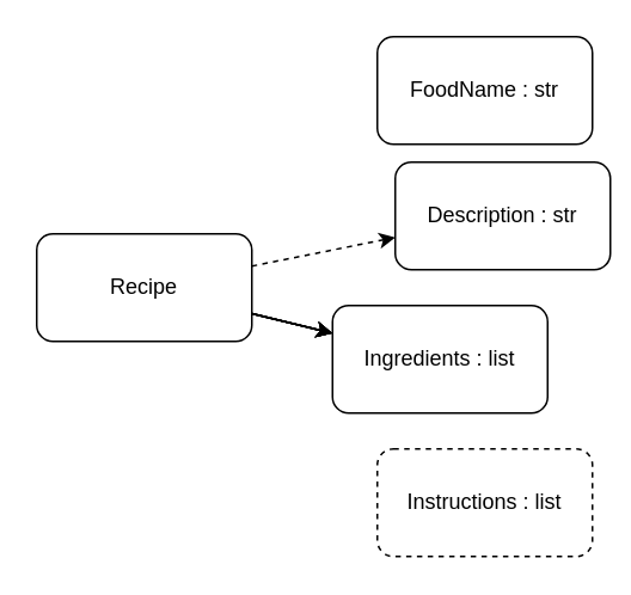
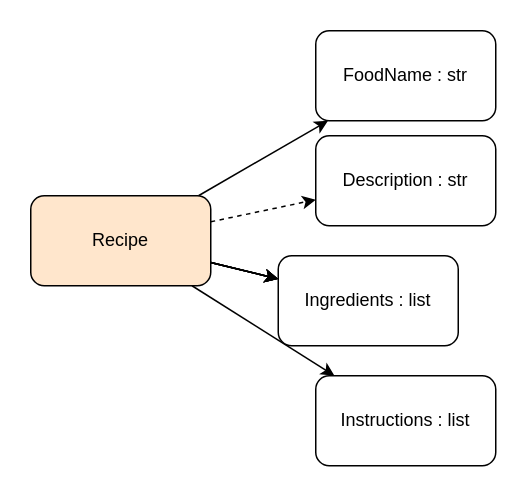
+ <mxCell id="2" value="" style="edgeStyle=none;html=1;" edge="1" parent="1" source="10" target="11"><mxGeometry relative="1" as="geometry" /></mxCell>
- <mxCell id="14" value="Description : str" style="rounded=1;whiteSpace=wrap;html=1;" vertex="1" parent="1"><mxGeometry x="220" y="90" width="120" height="60" as="geometry" /></mxCell>
+ <mxCell id="14" value="Description : str" style="rounded=1;whiteSpace=wrap;html=1;" vertex="1" parent="1"><mxGeometry x="210" y="90" width="120" height="60" as="geometry" /></mxCell>
- <mxCell id="10" value="Recipe" style="rounded=1;whiteSpace=wrap;html=1;" vertex="1" parent="1"><mxGeometry x="20" y="130" width="120" height="60" as="geometry" /></mxCell>
+ <mxCell id="10" value="Recipe" style="rounded=1;whiteSpace=wrap;html=1;fillColor=#ffe6cc;" vertex="1" parent="1"><mxGeometry x="20" y="130" width="120" height="60" as="geometry" /></mxCell>
+ <mxCell id="7" value="" style="edgeStyle=none;html=1;" edge="1" parent="1" source="10" target="13"><mxGeometry relative="1" as="geometry" /></mxCell>
- <mxCell id="13" value="Instructions : list" style="rounded=1;whiteSpace=wrap;html=1;dashed=1;" vertex="1" parent="1"><mxGeometry x="210" y="250" width="120" height="60" as="geometry" /></mxCell>
+ <mxCell id="13" value="Instructions : list" style="rounded=1;whiteSpace=wrap;html=1;" vertex="1" parent="1"><mxGeometry x="210" y="250" width="120" height="60" as="geometry" /></mxCell>
